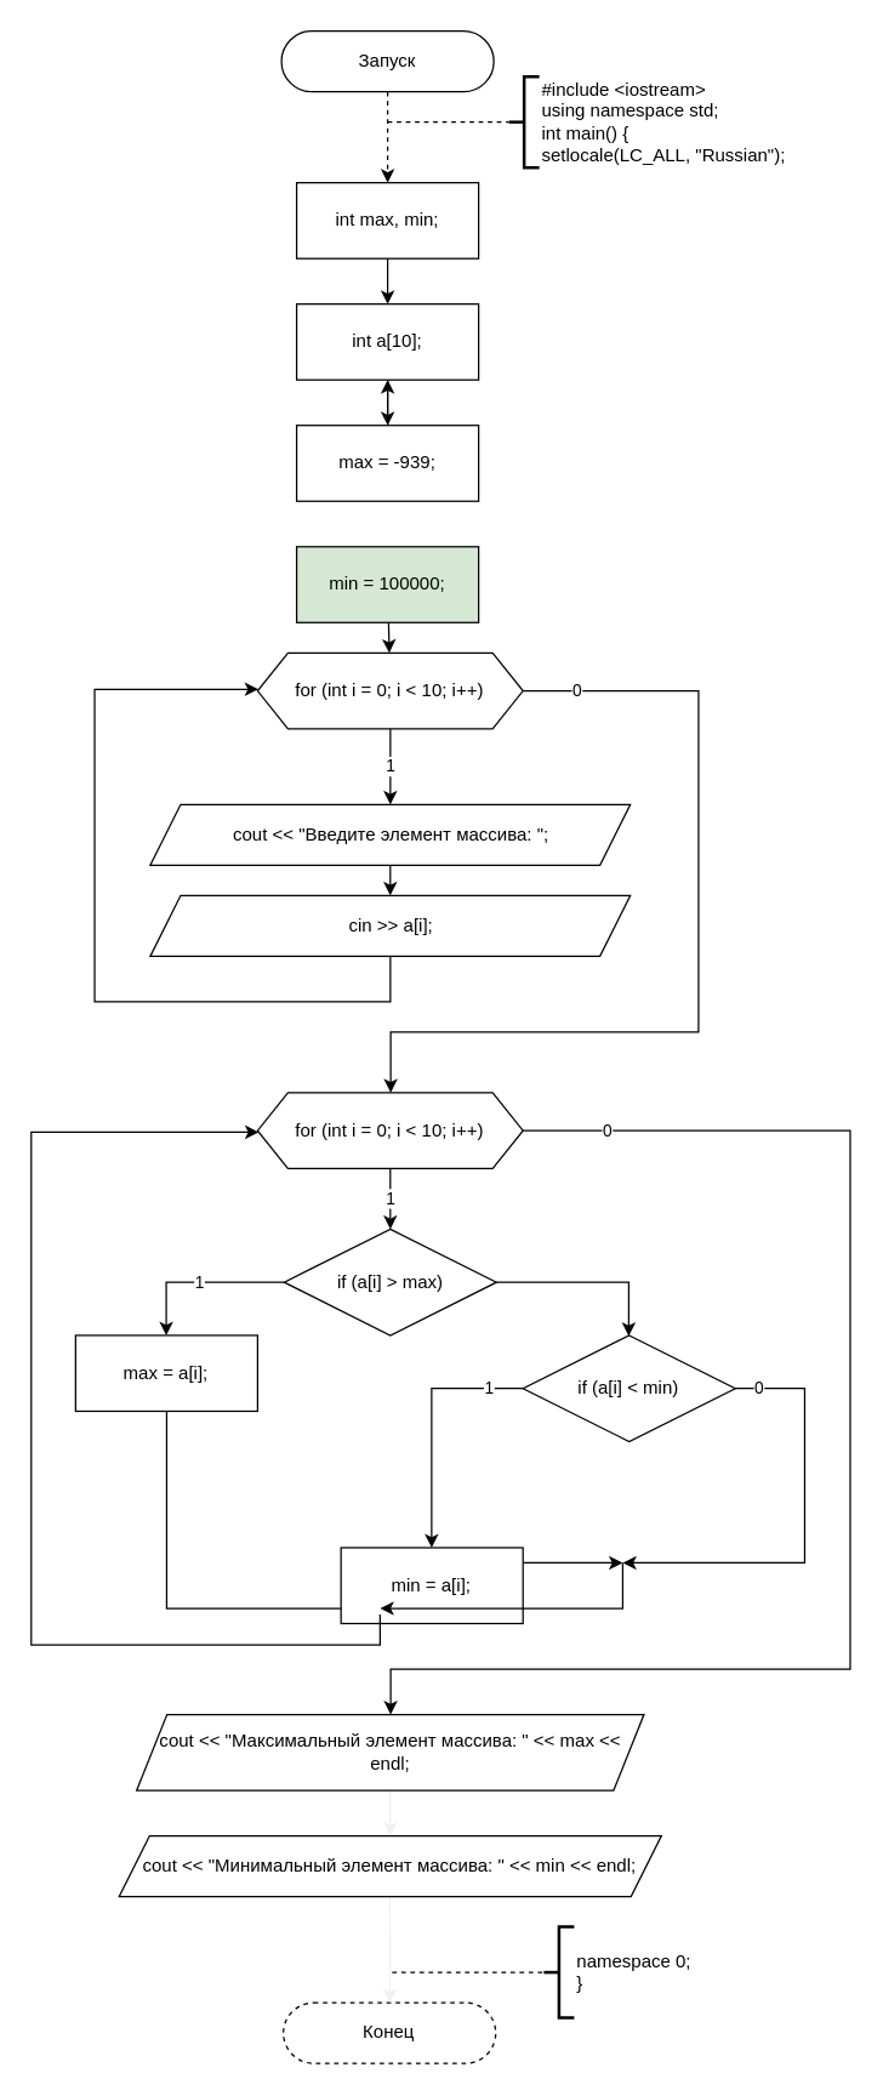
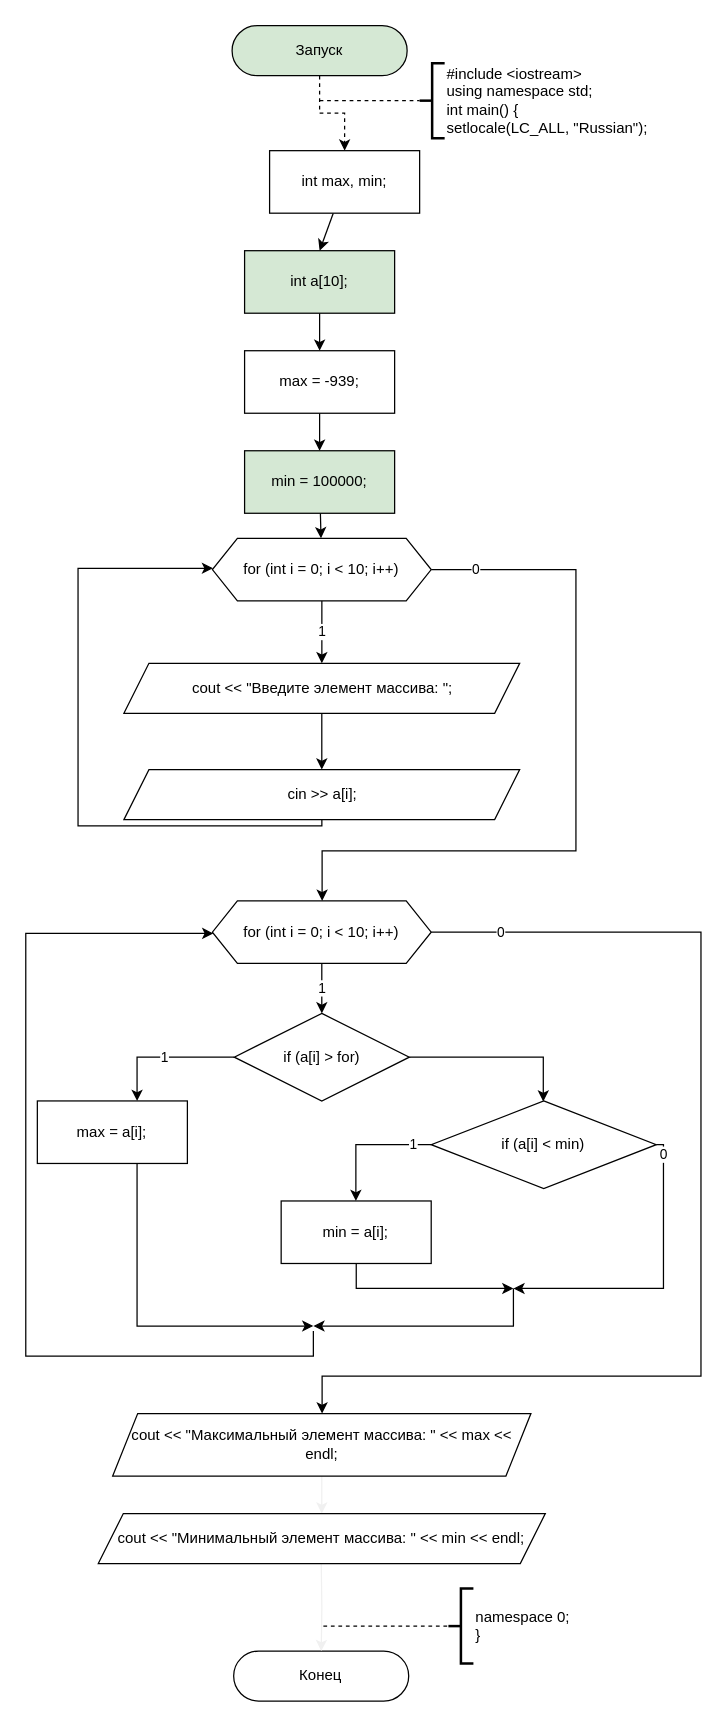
- <mxCell id="3" value="Запуск" style="rounded=1;whiteSpace=wrap;html=1;arcSize=50;" parent="1" vertex="1"><mxGeometry x="185" y="20" width="140" height="40" as="geometry" /></mxCell>
+ <mxCell id="3" value="Запуск" style="rounded=1;whiteSpace=wrap;html=1;arcSize=50;fillColor=#d5e8d4;" parent="1" vertex="1"><mxGeometry x="185" y="20" width="140" height="40" as="geometry" /></mxCell>
- <mxCell id="5" value="int max, min;" style="rounded=0;whiteSpace=wrap;html=1;" parent="1" vertex="1"><mxGeometry x="195" y="120" width="120" height="50" as="geometry" /></mxCell>
+ <mxCell id="5" value="int max, min;" style="rounded=0;whiteSpace=wrap;html=1;" parent="1" vertex="1"><mxGeometry x="215" y="120" width="120" height="50" as="geometry" /></mxCell>
- <mxCell id="12" value="int a[10];" style="rounded=0;whiteSpace=wrap;html=1;" parent="1" vertex="1"><mxGeometry x="195" y="200" width="120" height="50" as="geometry" /></mxCell>
+ <mxCell id="12" value="int a[10];" style="rounded=0;whiteSpace=wrap;html=1;fillColor=#d5e8d4;" parent="1" vertex="1"><mxGeometry x="195" y="200" width="120" height="50" as="geometry" /></mxCell>
- <mxCell id="13" value="" style="edgeStyle=none;html=1;" parent="1" source="14" target="12" edge="1"><mxGeometry relative="1" as="geometry" /></mxCell>
+ <mxCell id="13" value="" style="edgeStyle=none;html=1;" parent="1" source="14" target="20" edge="1"><mxGeometry relative="1" as="geometry" /></mxCell>
- <mxCell id="27" value="cin &amp;gt;&amp;gt; a[i];" style="shape=parallelogram;perimeter=parallelogramPerimeter;whiteSpace=wrap;html=1;fixedSize=1;" parent="1" vertex="1"><mxGeometry x="98.5" y="590" width="316.5" height="40" as="geometry" /></mxCell>
+ <mxCell id="27" value="cin &amp;gt;&amp;gt; a[i];" style="shape=parallelogram;perimeter=parallelogramPerimeter;whiteSpace=wrap;html=1;fixedSize=1;" parent="1" vertex="1"><mxGeometry x="98.5" y="615" width="316.5" height="40" as="geometry" /></mxCell>
- <mxCell id="33" value="if (a[i] &gt; max)" style="rhombus;whiteSpace=wrap;html=1;" parent="1" vertex="1"><mxGeometry x="186.75" y="810" width="140" height="70" as="geometry" /></mxCell>
+ <mxCell id="33" value="if (a[i] &gt; for)" style="rhombus;whiteSpace=wrap;html=1;" parent="1" vertex="1"><mxGeometry x="186.75" y="810" width="140" height="70" as="geometry" /></mxCell>
- <mxCell id="35" value="max = a[i];" style="rounded=0;whiteSpace=wrap;html=1;" parent="1" vertex="1"><mxGeometry x="49.25" y="880" width="120" height="50" as="geometry" /></mxCell>
+ <mxCell id="35" value="max = a[i];" style="rounded=0;whiteSpace=wrap;html=1;" parent="1" vertex="1"><mxGeometry x="29.25" y="880" width="120" height="50" as="geometry" /></mxCell>
- <mxCell id="38" value="if (a[i] &amp;lt; min)" style="rhombus;whiteSpace=wrap;html=1;" parent="1" vertex="1"><mxGeometry x="344.25" y="880" width="140" height="70" as="geometry" /></mxCell>
+ <mxCell id="38" value="if (a[i] &amp;lt; min)" style="rhombus;whiteSpace=wrap;html=1;" parent="1" vertex="1"><mxGeometry x="344.25" y="880" width="180" height="70" as="geometry" /></mxCell>
- <mxCell id="40" value="min = a[i];" style="rounded=0;whiteSpace=wrap;html=1;" parent="1" vertex="1"><mxGeometry x="224.25" y="1020" width="120" height="50" as="geometry" /></mxCell>
+ <mxCell id="40" value="min = a[i];" style="rounded=0;whiteSpace=wrap;html=1;" parent="1" vertex="1"><mxGeometry x="224.25" y="960" width="120" height="50" as="geometry" /></mxCell>
- <mxCell id="8" value="Конец" style="rounded=1;whiteSpace=wrap;html=1;arcSize=50;dashed=1;" parent="1" vertex="1"><mxGeometry x="186.26" y="1320" width="140" height="40" as="geometry" /></mxCell>
+ <mxCell id="8" value="Конец" style="rounded=1;whiteSpace=wrap;html=1;arcSize=50;" parent="1" vertex="1"><mxGeometry x="186.26" y="1320" width="140" height="40" as="geometry" /></mxCell>
